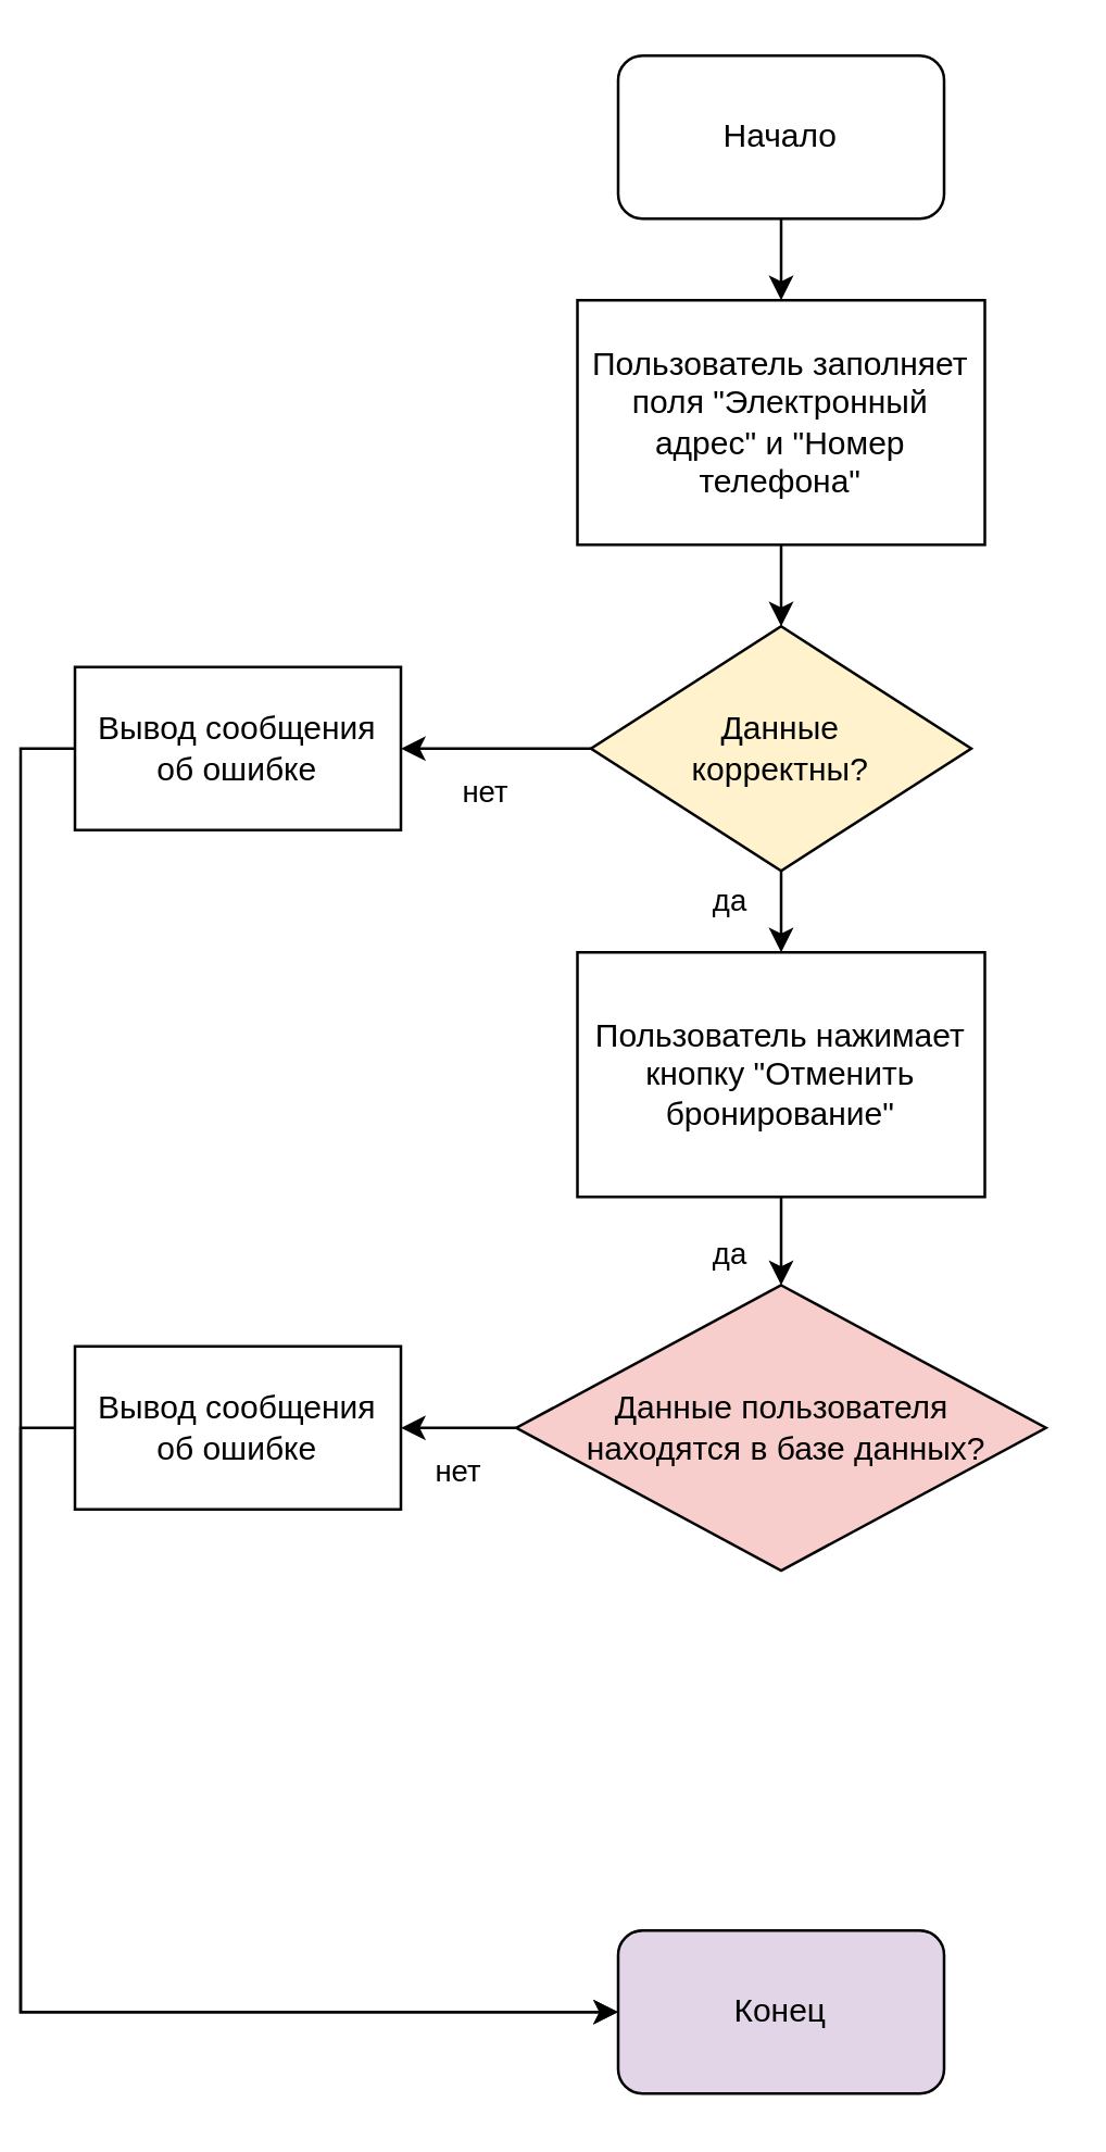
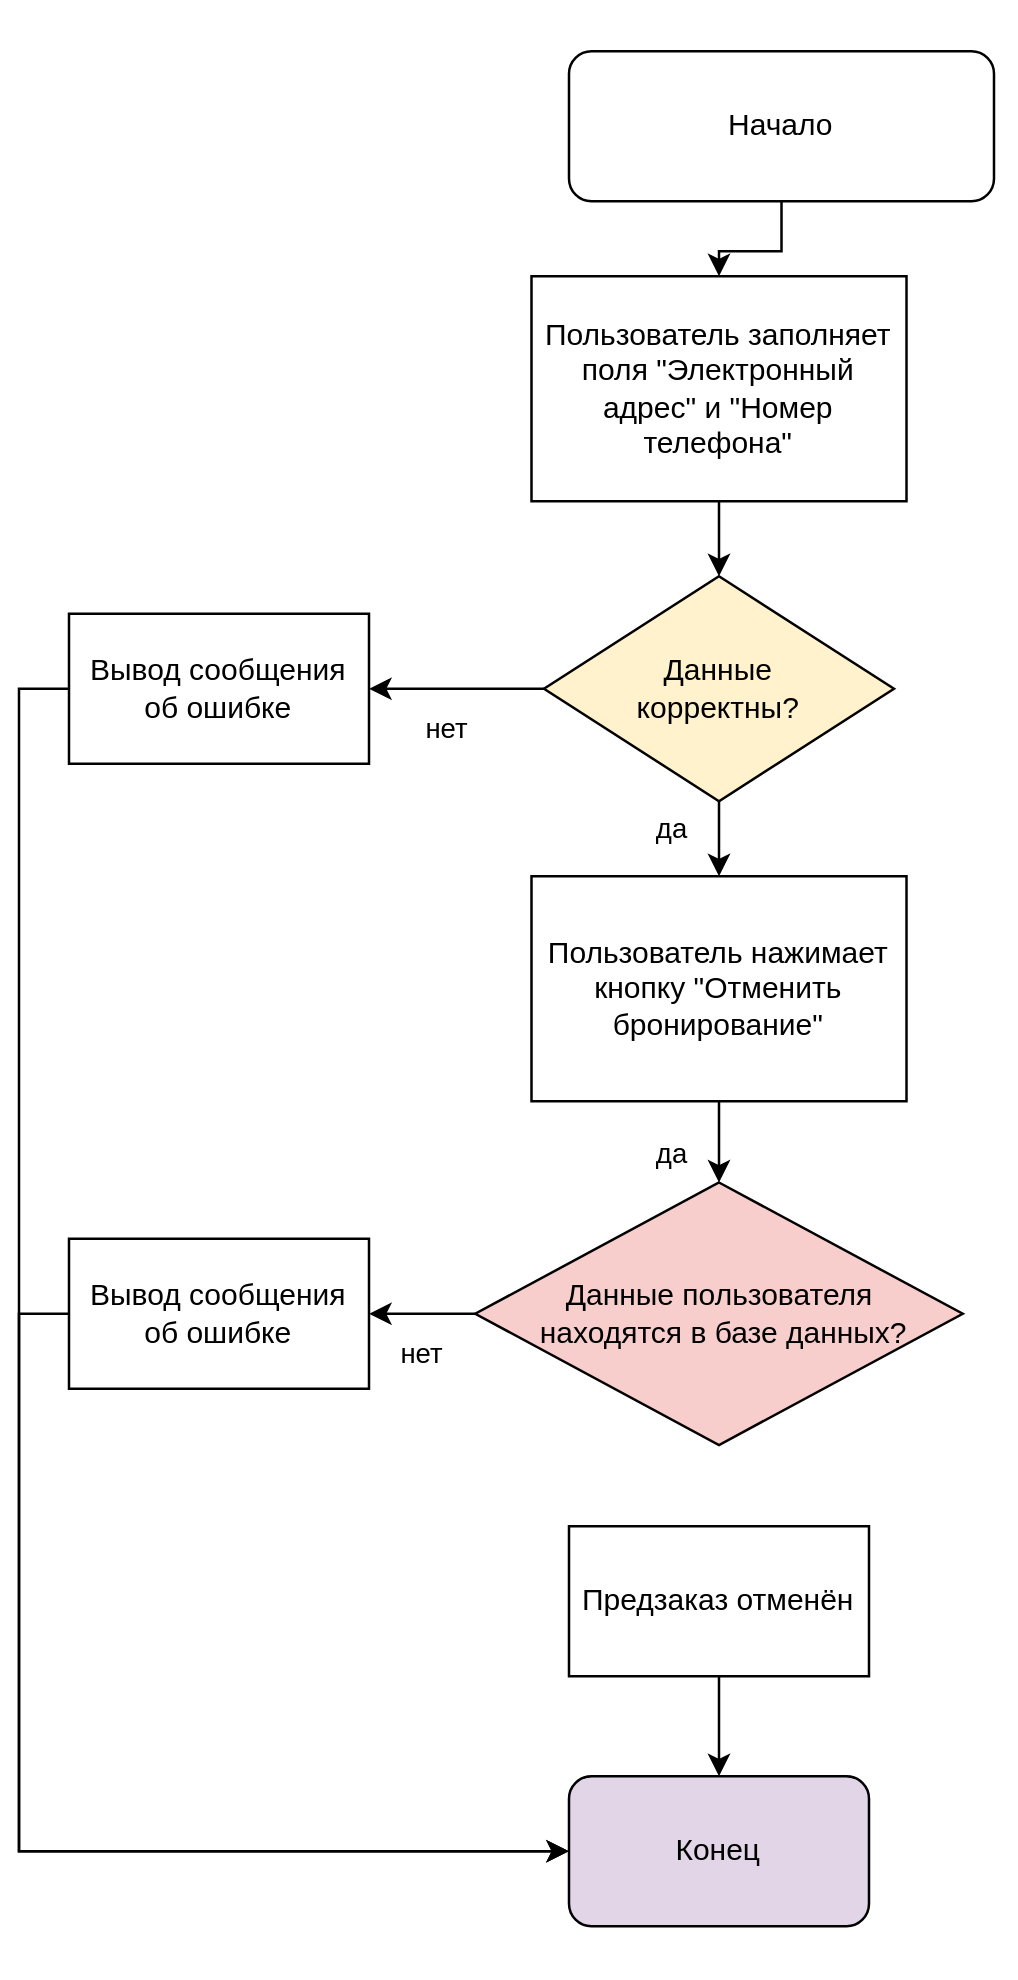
- <mxCell id="3" value="Начало" style="rounded=1;whiteSpace=wrap;html=1;" vertex="1" parent="1"><mxGeometry x="220" y="20" width="120" height="60" as="geometry" /></mxCell>
+ <mxCell id="3" value="Начало" style="rounded=1;whiteSpace=wrap;html=1;" vertex="1" parent="1"><mxGeometry x="220" y="20" width="170" height="60" as="geometry" /></mxCell>
+ <mxCell id="20" value="Предзаказ отменён" style="rounded=0;whiteSpace=wrap;html=1;" vertex="1" parent="1"><mxGeometry x="220" y="610" width="120" height="60" as="geometry" /></mxCell>
+ <mxCell id="19" value="" style="edgeStyle=orthogonalEdgeStyle;rounded=0;orthogonalLoop=1;jettySize=auto;html=1;" edge="1" parent="1" source="20" target="23"><mxGeometry relative="1" as="geometry" /></mxCell>
